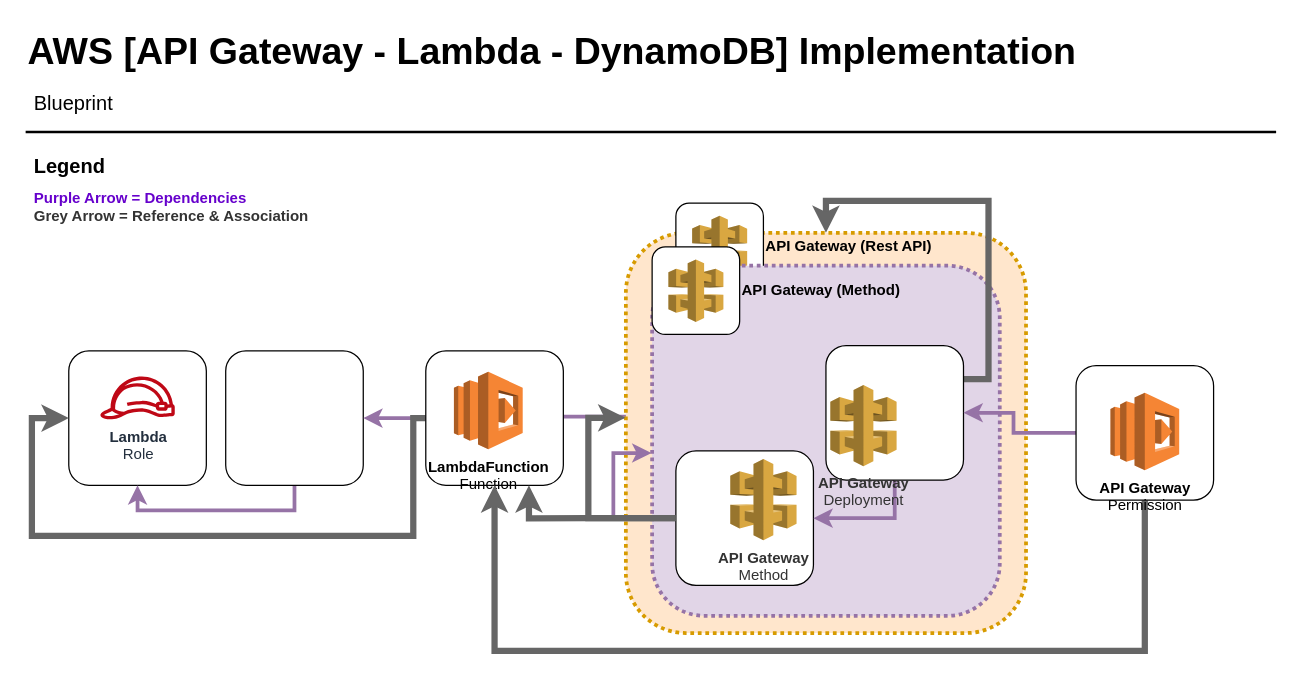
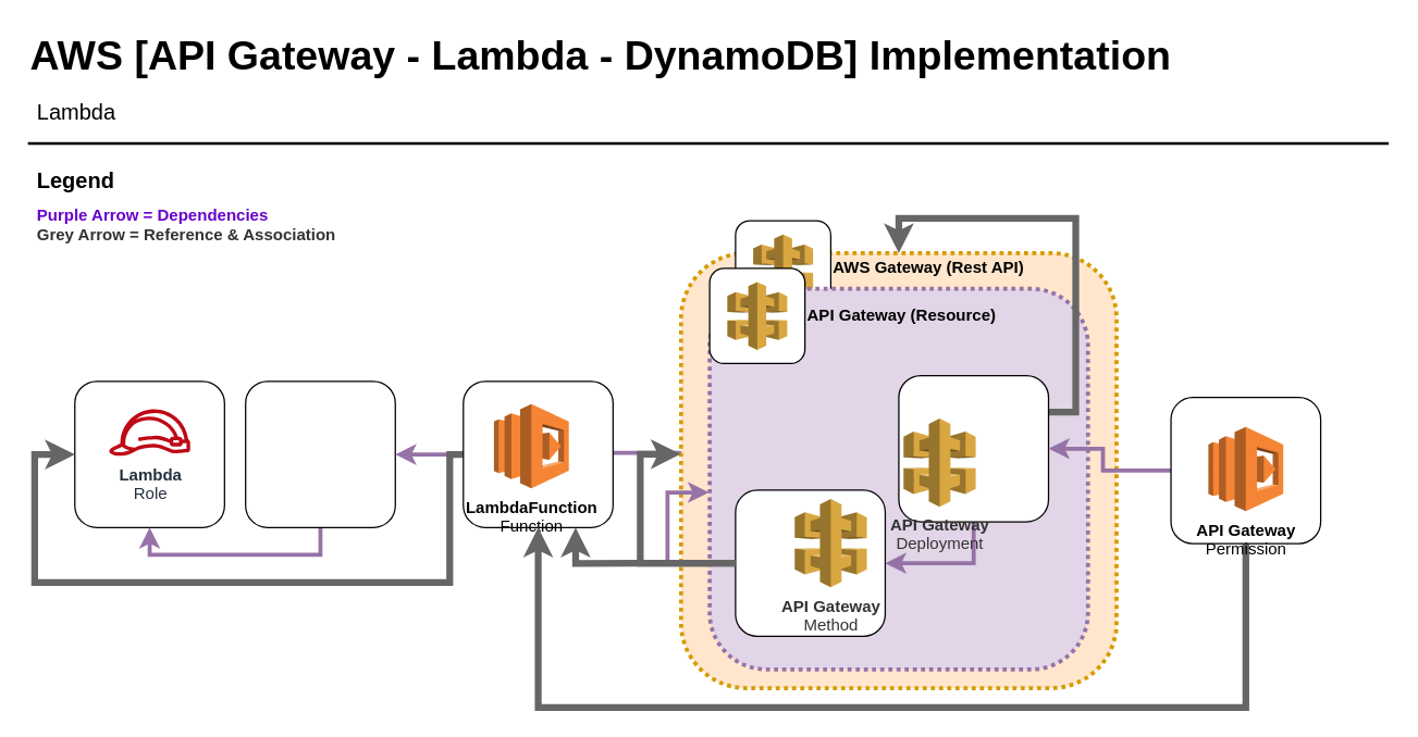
- <mxCell id="3" value="Blueprint" style="text;html=1;resizable=0;points=[];autosize=1;align=left;verticalAlign=top;spacingTop=-4;fontSize=16;" parent="1" vertex="1"><mxGeometry x="24.5" y="70" width="90" height="30" as="geometry" /></mxCell>
+ <mxCell id="3" value="Lambda" style="text;html=1;resizable=0;points=[];autosize=1;align=left;verticalAlign=top;spacingTop=-4;fontSize=16;" parent="1" vertex="1"><mxGeometry x="24.5" y="70" width="90" height="30" as="geometry" /></mxCell>
- <mxCell id="18" value="&lt;b&gt;API Gateway (Rest API)&lt;/b&gt;" style="text;html=1;align=left;verticalAlign=middle;resizable=0;points=[];autosize=1;strokeColor=none;fillColor=none;fontColor=#000000;" vertex="1" parent="1"><mxGeometry x="610" y="181.88" width="160" height="30" as="geometry" /></mxCell>
+ <mxCell id="18" value="&lt;b&gt;AWS Gateway (Rest API)&lt;/b&gt;" style="text;html=1;align=left;verticalAlign=middle;resizable=0;points=[];autosize=1;strokeColor=none;fillColor=none;fontColor=#000000;" vertex="1" parent="1"><mxGeometry x="610" y="181.88" width="160" height="30" as="geometry" /></mxCell>
- <mxCell id="22" value="&lt;b&gt;API Gateway (Method)&lt;/b&gt;" style="text;html=1;align=left;verticalAlign=middle;resizable=0;points=[];autosize=1;strokeColor=none;fillColor=none;fontColor=#000000;" vertex="1" parent="1"><mxGeometry x="591" y="216.88" width="160" height="30" as="geometry" /></mxCell>
+ <mxCell id="22" value="&lt;b&gt;API Gateway (Resource)&lt;/b&gt;" style="text;html=1;align=left;verticalAlign=middle;resizable=0;points=[];autosize=1;strokeColor=none;fillColor=none;fontColor=#000000;" vertex="1" parent="1"><mxGeometry x="591" y="216.88" width="160" height="30" as="geometry" /></mxCell>
